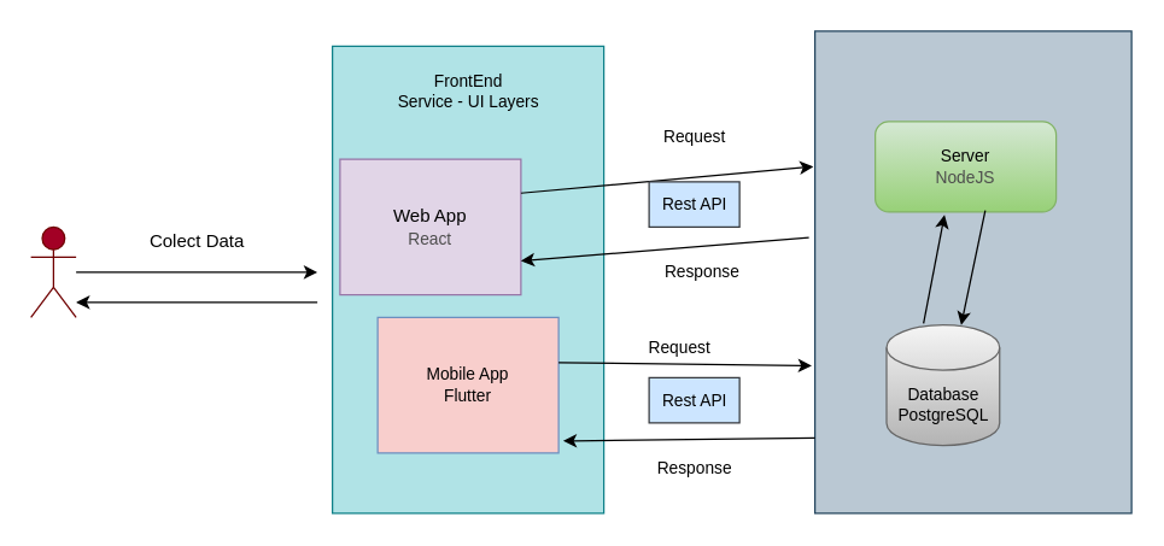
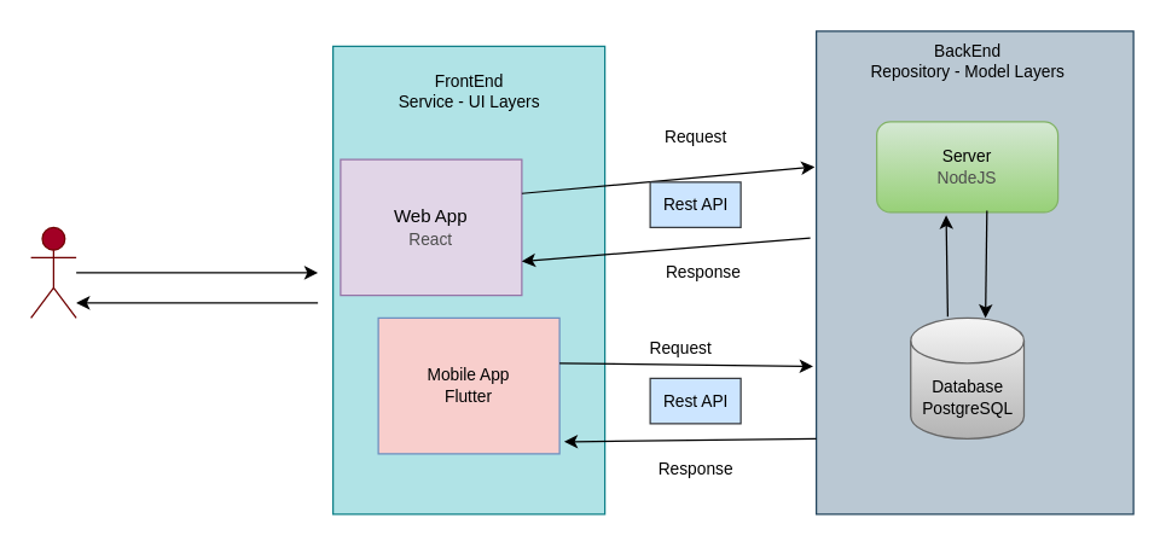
+ <mxCell id="12" value="BackEnd&lt;br&gt;Repository - Model Layers" style="text;html=1;align=center;verticalAlign=middle;resizable=0;points=[];autosize=1;strokeColor=none;fillColor=none;fontSize=11;fontColor=#000000;" vertex="1" parent="1"><mxGeometry x="570" y="25" width="140" height="30" as="geometry" /></mxCell>
- <mxCell id="7" value="Colect Data&lt;br&gt;" style="text;html=1;align=center;verticalAlign=middle;resizable=0;points=[];autosize=1;strokeColor=none;fillColor=none;" vertex="1" parent="1"><mxGeometry x="90" y="150" width="80" height="20" as="geometry" /></mxCell>
- <mxCell id="13" value="&lt;font color=&quot;#000000&quot;&gt;Database&lt;/font&gt;&lt;br&gt;PostgreSQL" style="shape=cylinder3;whiteSpace=wrap;html=1;boundedLbl=1;backgroundOutline=1;size=15;fontSize=11;fillColor=#f5f5f5;gradientColor=#b3b3b3;strokeColor=#666666;" vertex="1" parent="1"><mxGeometry x="587.5" y="215" width="75" height="80" as="geometry" /></mxCell>
+ <mxCell id="13" value="&lt;font color=&quot;#000000&quot;&gt;Database&lt;/font&gt;&lt;br&gt;PostgreSQL" style="shape=cylinder3;whiteSpace=wrap;html=1;boundedLbl=1;backgroundOutline=1;size=15;fontSize=11;fillColor=#f5f5f5;gradientColor=#b3b3b3;strokeColor=#666666;" vertex="1" parent="1"><mxGeometry x="602.5" y="210" width="75" height="80" as="geometry" /></mxCell>
